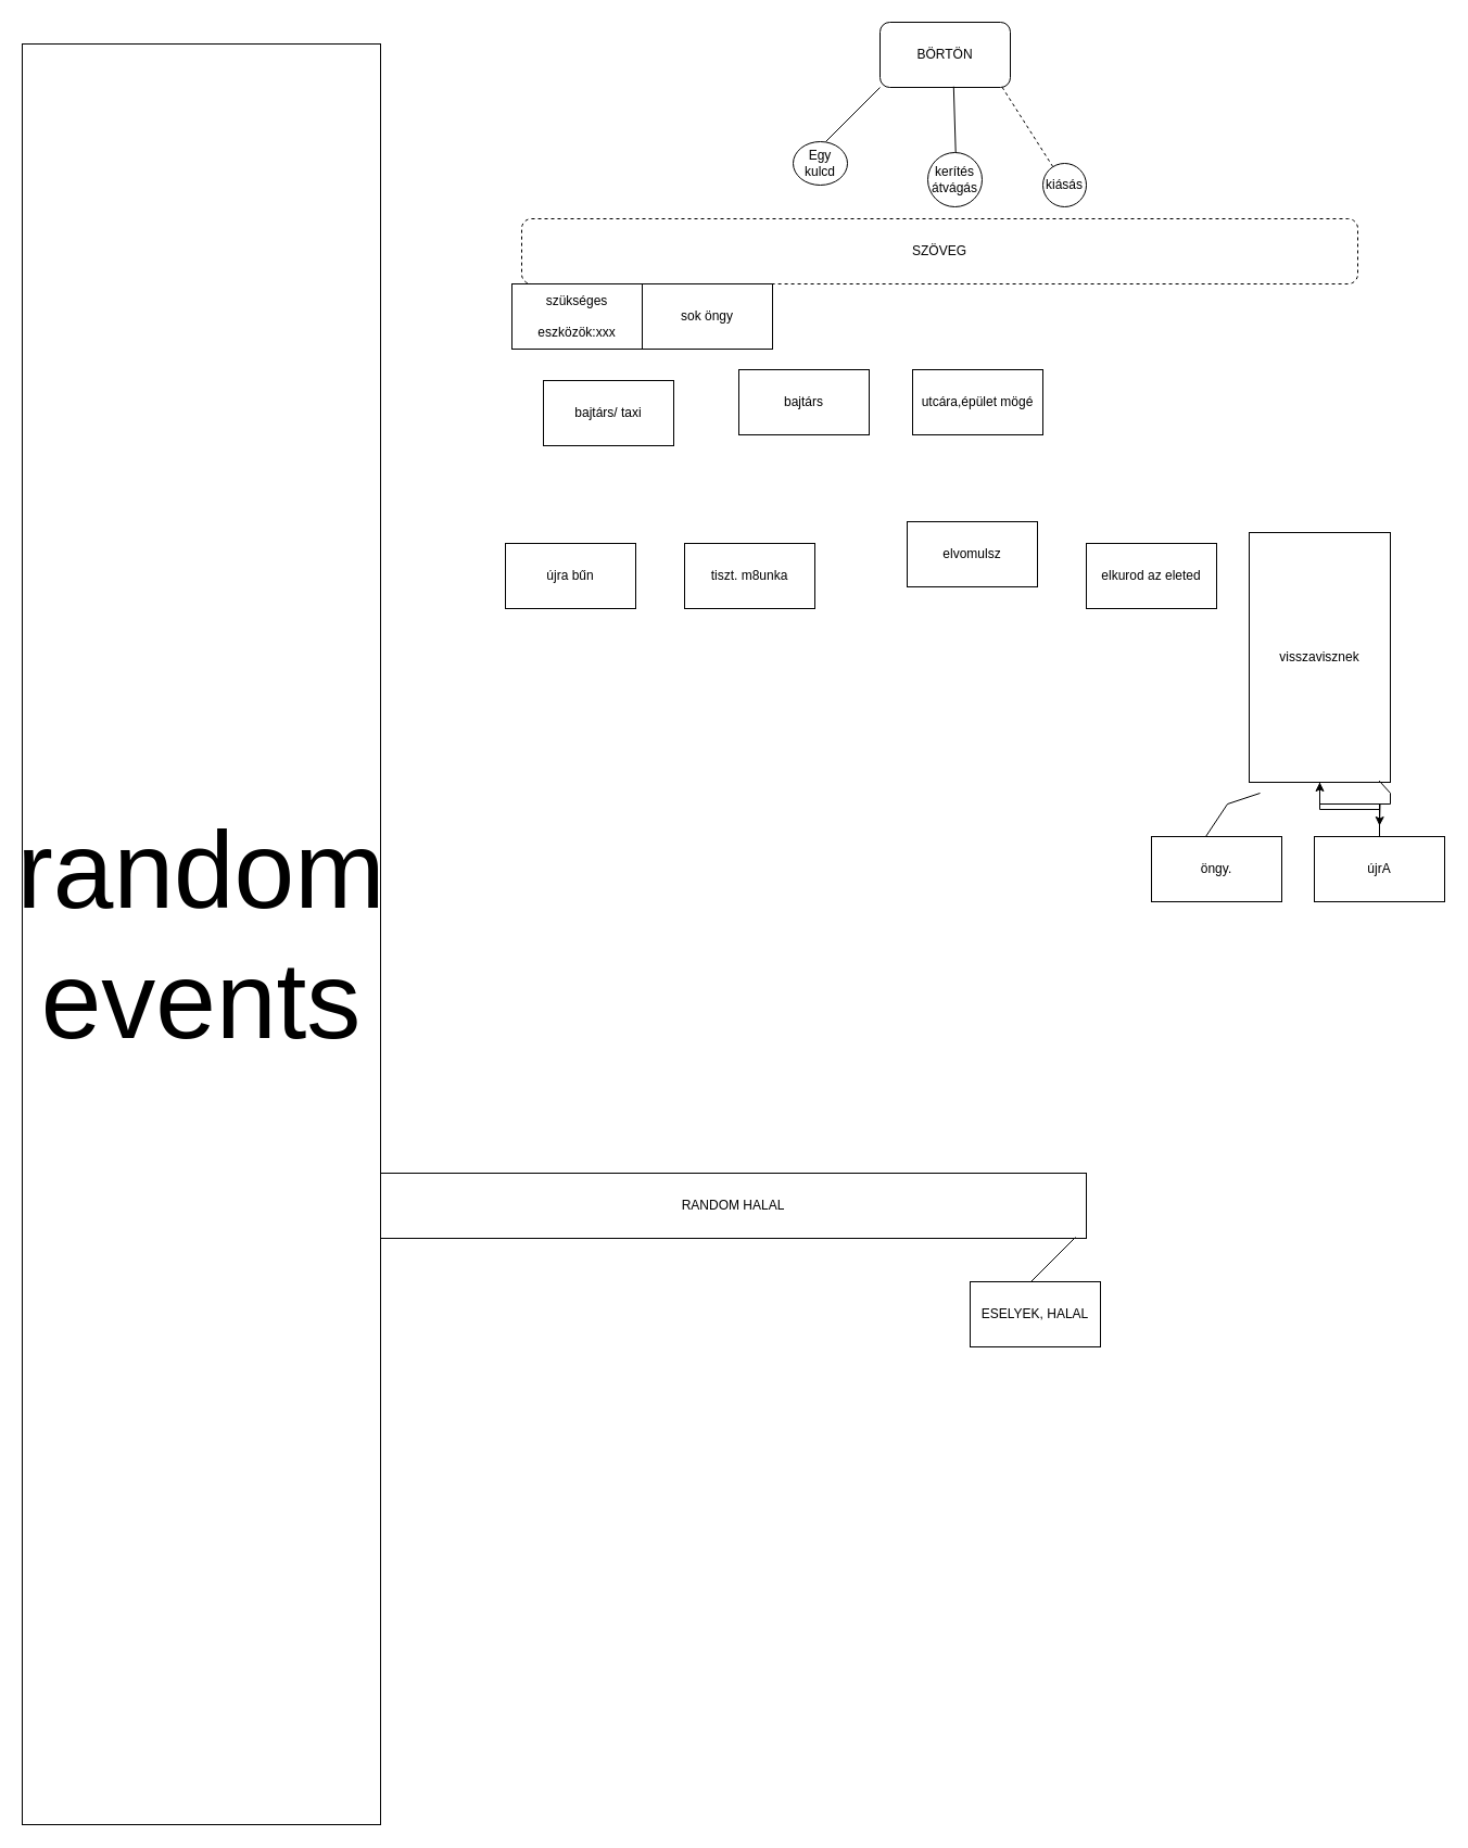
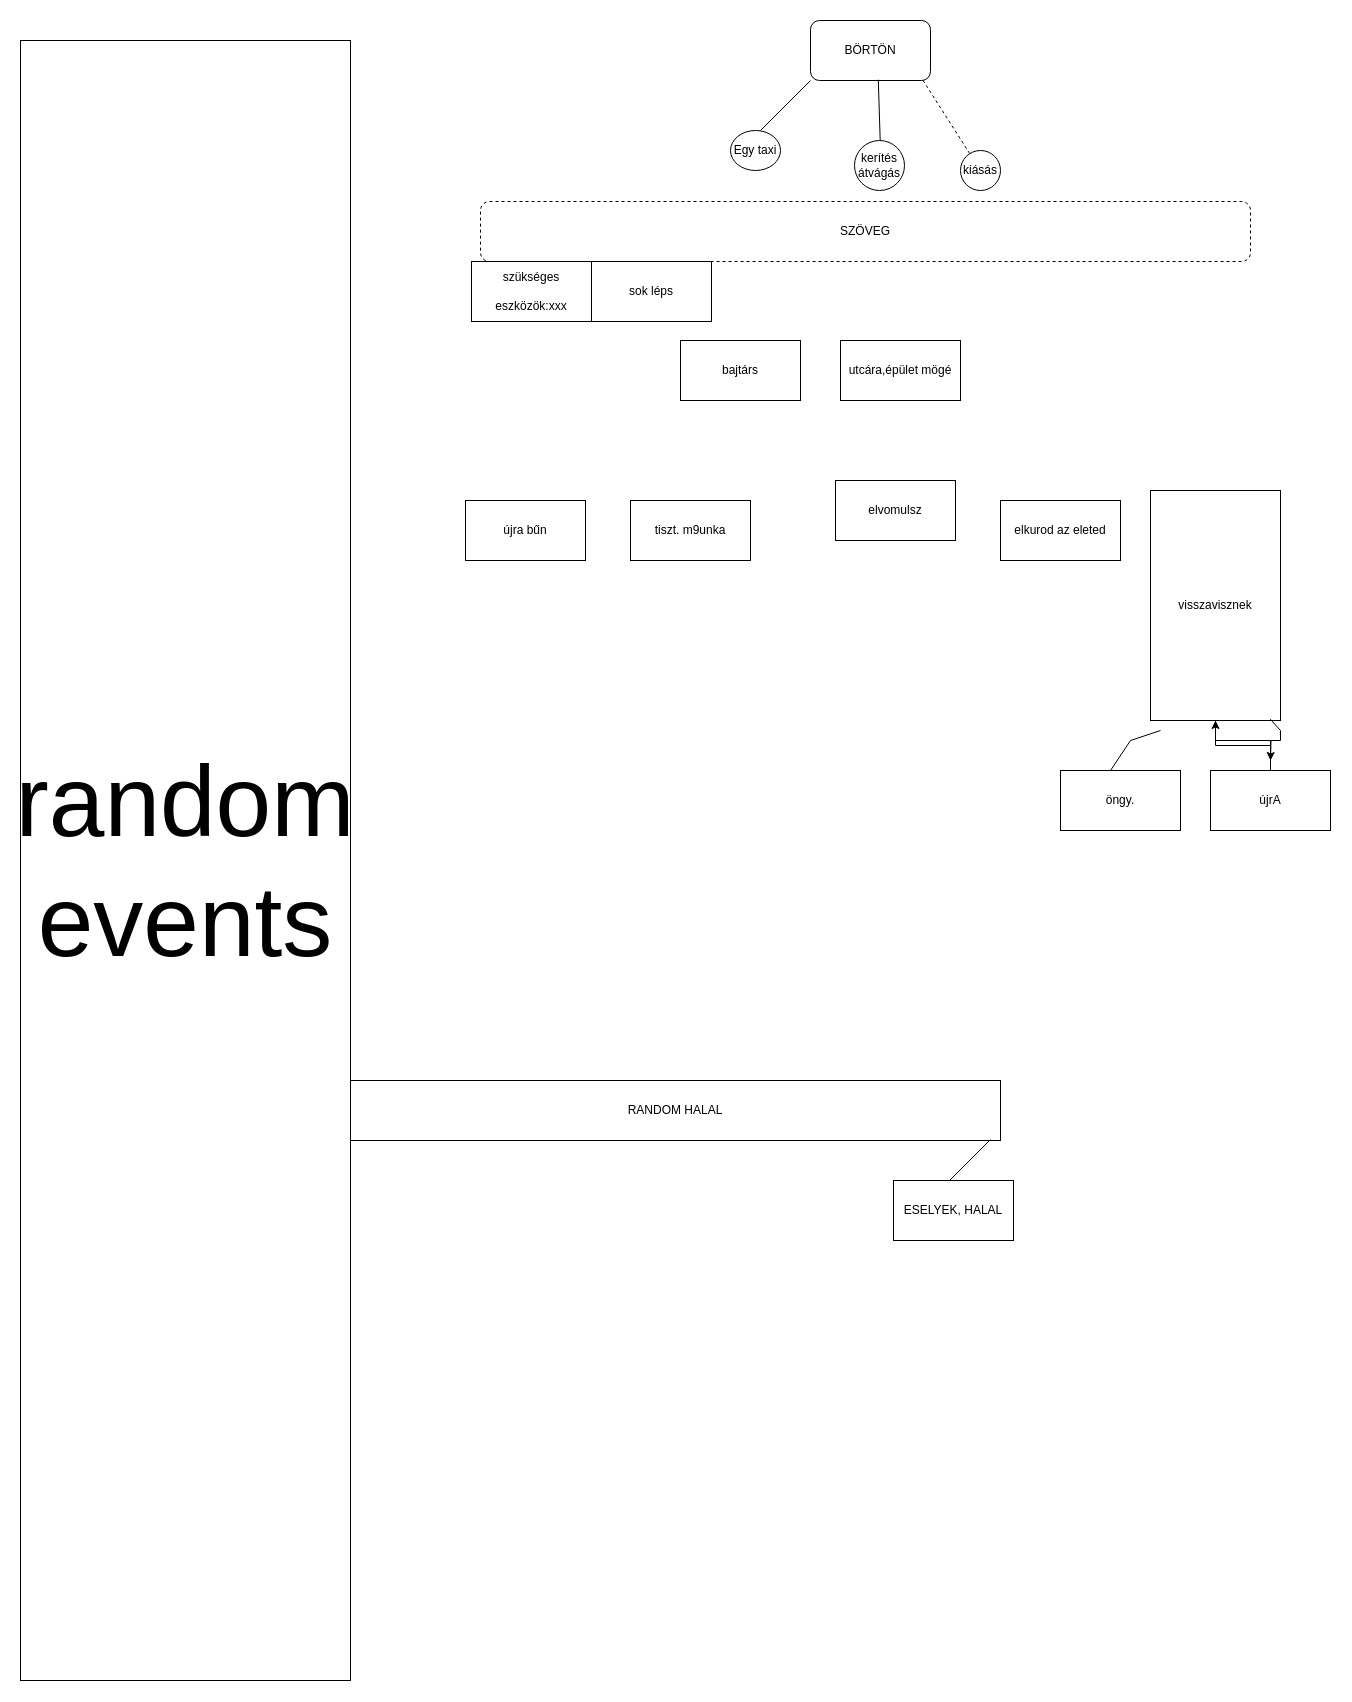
- <mxCell id="4" value="Egy kulcd" style="ellipse;whiteSpace=wrap;html=1;" vertex="1" parent="1"><mxGeometry x="730" y="130" width="50" height="40" as="geometry" /></mxCell>
+ <mxCell id="4" value="Egy taxi" style="ellipse;whiteSpace=wrap;html=1;" vertex="1" parent="1"><mxGeometry x="730" y="130" width="50" height="40" as="geometry" /></mxCell>
- <mxCell id="16" value="sok öngy" style="rounded=0;whiteSpace=wrap;html=1;" vertex="1" parent="1"><mxGeometry x="591" y="261" width="120" height="60" as="geometry" /></mxCell>
+ <mxCell id="16" value="sok léps" style="rounded=0;whiteSpace=wrap;html=1;" vertex="1" parent="1"><mxGeometry x="591" y="261" width="120" height="60" as="geometry" /></mxCell>
- <mxCell id="15" value="bajtárs/ taxi" style="rounded=0;whiteSpace=wrap;html=1;" vertex="1" parent="1"><mxGeometry x="500" y="350" width="120" height="60" as="geometry" /></mxCell>
- <mxCell id="17" value="tiszt. m8unka" style="rounded=0;whiteSpace=wrap;html=1;" vertex="1" parent="1"><mxGeometry x="630" y="500" width="120" height="60" as="geometry" /></mxCell>
+ <mxCell id="17" value="tiszt. m9unka" style="rounded=0;whiteSpace=wrap;html=1;" vertex="1" parent="1"><mxGeometry x="630" y="500" width="120" height="60" as="geometry" /></mxCell>
